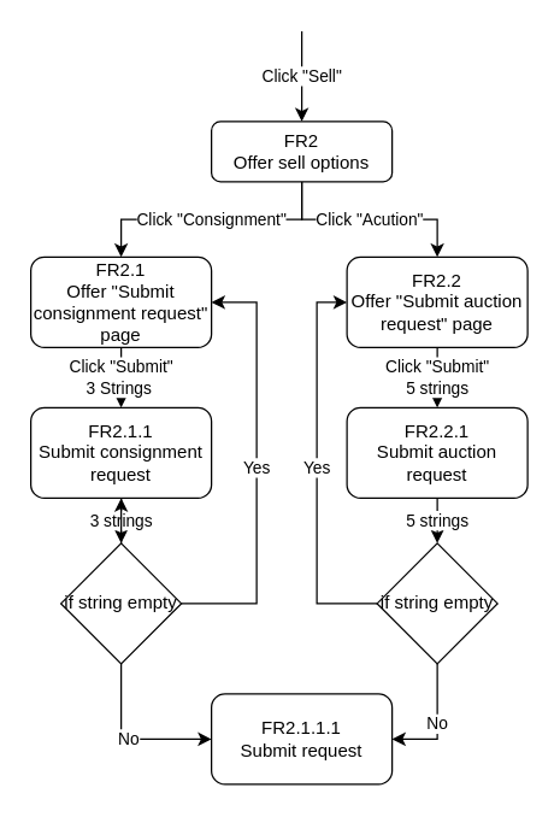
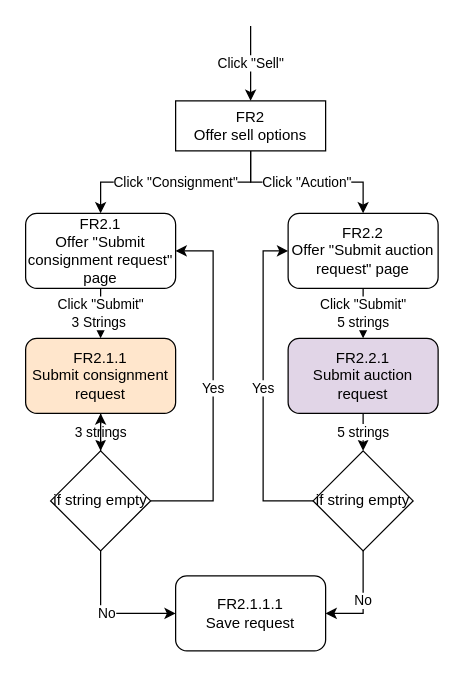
- <mxCell id="4" value="FR2&lt;br&gt;Offer sell options" style="rounded=1;whiteSpace=wrap;html=1;fontSize=12;glass=0;strokeWidth=1;shadow=0;" parent="1" vertex="1"><mxGeometry x="140" y="80" width="120" height="40" as="geometry" /></mxCell>
+ <mxCell id="4" value="FR2&lt;br&gt;Offer sell options" style="whiteSpace=wrap;html=1;fontSize=12;glass=0;strokeWidth=1;shadow=0;rounded=0;" parent="1" vertex="1"><mxGeometry x="140" y="80" width="120" height="40" as="geometry" /></mxCell>
- <mxCell id="11" value="FR2.1.1&lt;br&gt;Submit consignment request" style="rounded=1;whiteSpace=wrap;html=1;" parent="1" vertex="1"><mxGeometry x="20" y="270" width="120" height="60" as="geometry" /></mxCell>
+ <mxCell id="11" value="FR2.1.1&lt;br&gt;Submit consignment request" style="rounded=1;whiteSpace=wrap;html=1;fillColor=#ffe6cc;" parent="1" vertex="1"><mxGeometry x="20" y="270" width="120" height="60" as="geometry" /></mxCell>
- <mxCell id="13" value="FR2.2.1&lt;br&gt;Submit auction request" style="rounded=1;whiteSpace=wrap;html=1;" parent="1" vertex="1"><mxGeometry x="230" y="270" width="120" height="60" as="geometry" /></mxCell>
+ <mxCell id="13" value="FR2.2.1&lt;br&gt;Submit auction request" style="rounded=1;whiteSpace=wrap;html=1;fillColor=#e1d5e7;" parent="1" vertex="1"><mxGeometry x="230" y="270" width="120" height="60" as="geometry" /></mxCell>
- <mxCell id="21" value="FR2.1.1.1&lt;br&gt;Submit request" style="rounded=1;whiteSpace=wrap;html=1;" vertex="1" parent="1"><mxGeometry x="140" y="460" width="120" height="60" as="geometry" /></mxCell>
+ <mxCell id="21" value="FR2.1.1.1&lt;br&gt;Save request" style="rounded=1;whiteSpace=wrap;html=1;" vertex="1" parent="1"><mxGeometry x="140" y="460" width="120" height="60" as="geometry" /></mxCell>
